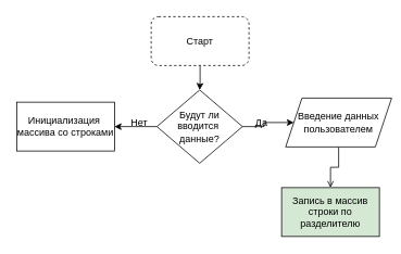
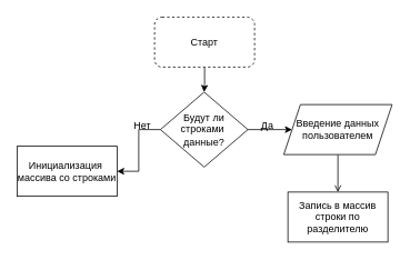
- <mxCell id="9" value="Введение данных&lt;br&gt;пользователем" style="shape=parallelogram;perimeter=parallelogramPerimeter;whiteSpace=wrap;html=1;fixedSize=1;" vertex="1" parent="1"><mxGeometry x="350" y="120" width="130" height="60" as="geometry" /></mxCell>
+ <mxCell id="9" value="Введение данных&lt;br&gt;пользователем" style="shape=parallelogram;perimeter=parallelogramPerimeter;whiteSpace=wrap;html=1;fixedSize=1;" vertex="1" parent="1"><mxGeometry x="340" y="125" width="130" height="60" as="geometry" /></mxCell>
- <mxCell id="11" value="Инициализация&amp;nbsp;&lt;br&gt;массива со строками" style="rounded=0;whiteSpace=wrap;html=1;" vertex="1" parent="1"><mxGeometry x="20" y="125" width="120" height="60" as="geometry" /></mxCell>
+ <mxCell id="11" value="Инициализация&amp;nbsp;&lt;br&gt;массива со строками" style="rounded=0;whiteSpace=wrap;html=1;" vertex="1" parent="1"><mxGeometry x="20" y="175" width="120" height="60" as="geometry" /></mxCell>
- <mxCell id="6" value="Будут ли вводится&amp;nbsp;&lt;br&gt;данные?" style="rhombus;whiteSpace=wrap;html=1;" vertex="1" parent="1"><mxGeometry x="192" y="110" width="105" height="90" as="geometry" /></mxCell>
+ <mxCell id="6" value="Будут ли строками&amp;nbsp;&lt;br&gt;данные?" style="rhombus;whiteSpace=wrap;html=1;" vertex="1" parent="1"><mxGeometry x="192" y="110" width="105" height="90" as="geometry" /></mxCell>
- <mxCell id="7" value="Запись в массив строки по разделителю" style="rounded=0;whiteSpace=wrap;html=1;fillColor=#d5e8d4;" vertex="1" parent="1"><mxGeometry x="345" y="230" width="120" height="60" as="geometry" /></mxCell>
+ <mxCell id="7" value="Запись в массив строки по разделителю" style="rounded=0;whiteSpace=wrap;html=1;" vertex="1" parent="1"><mxGeometry x="345" y="230" width="120" height="60" as="geometry" /></mxCell>
